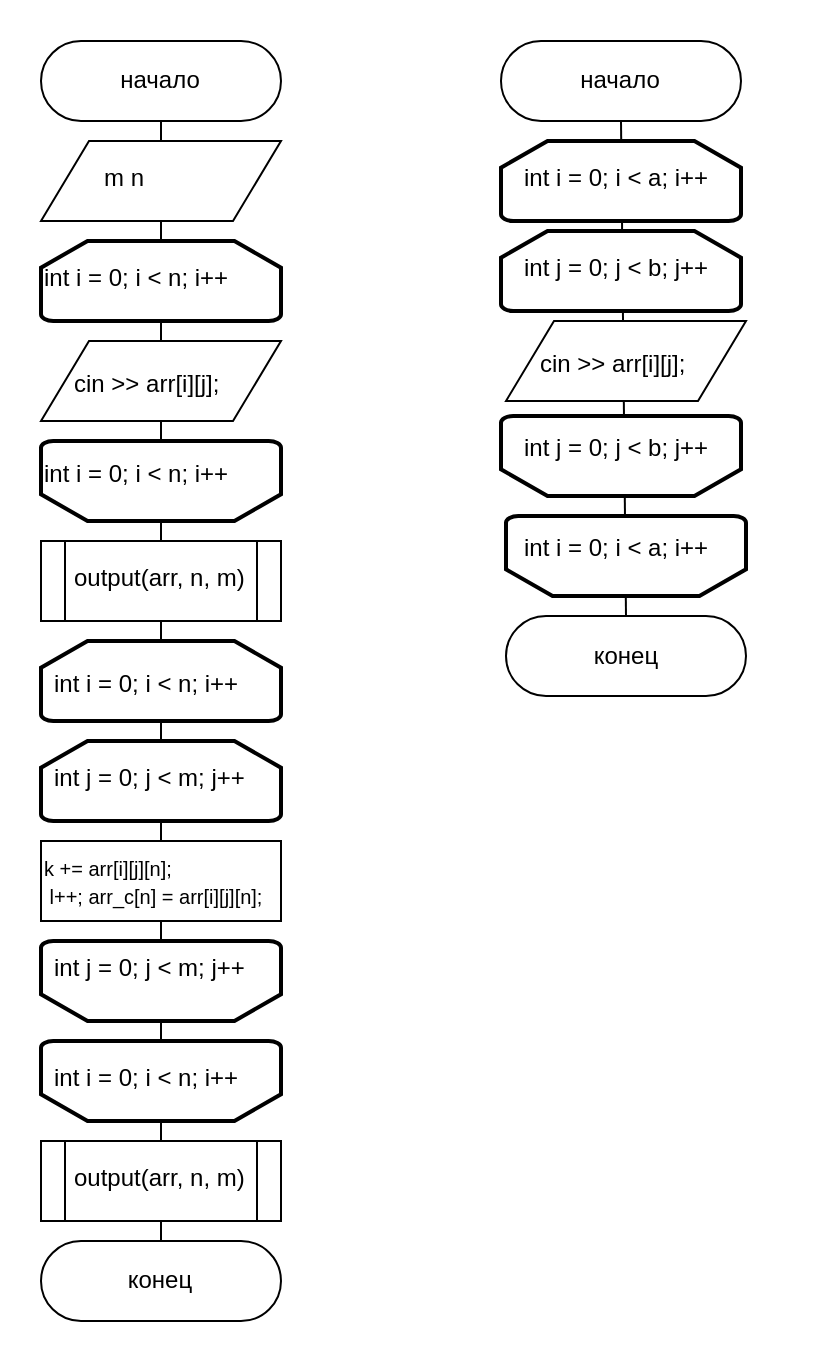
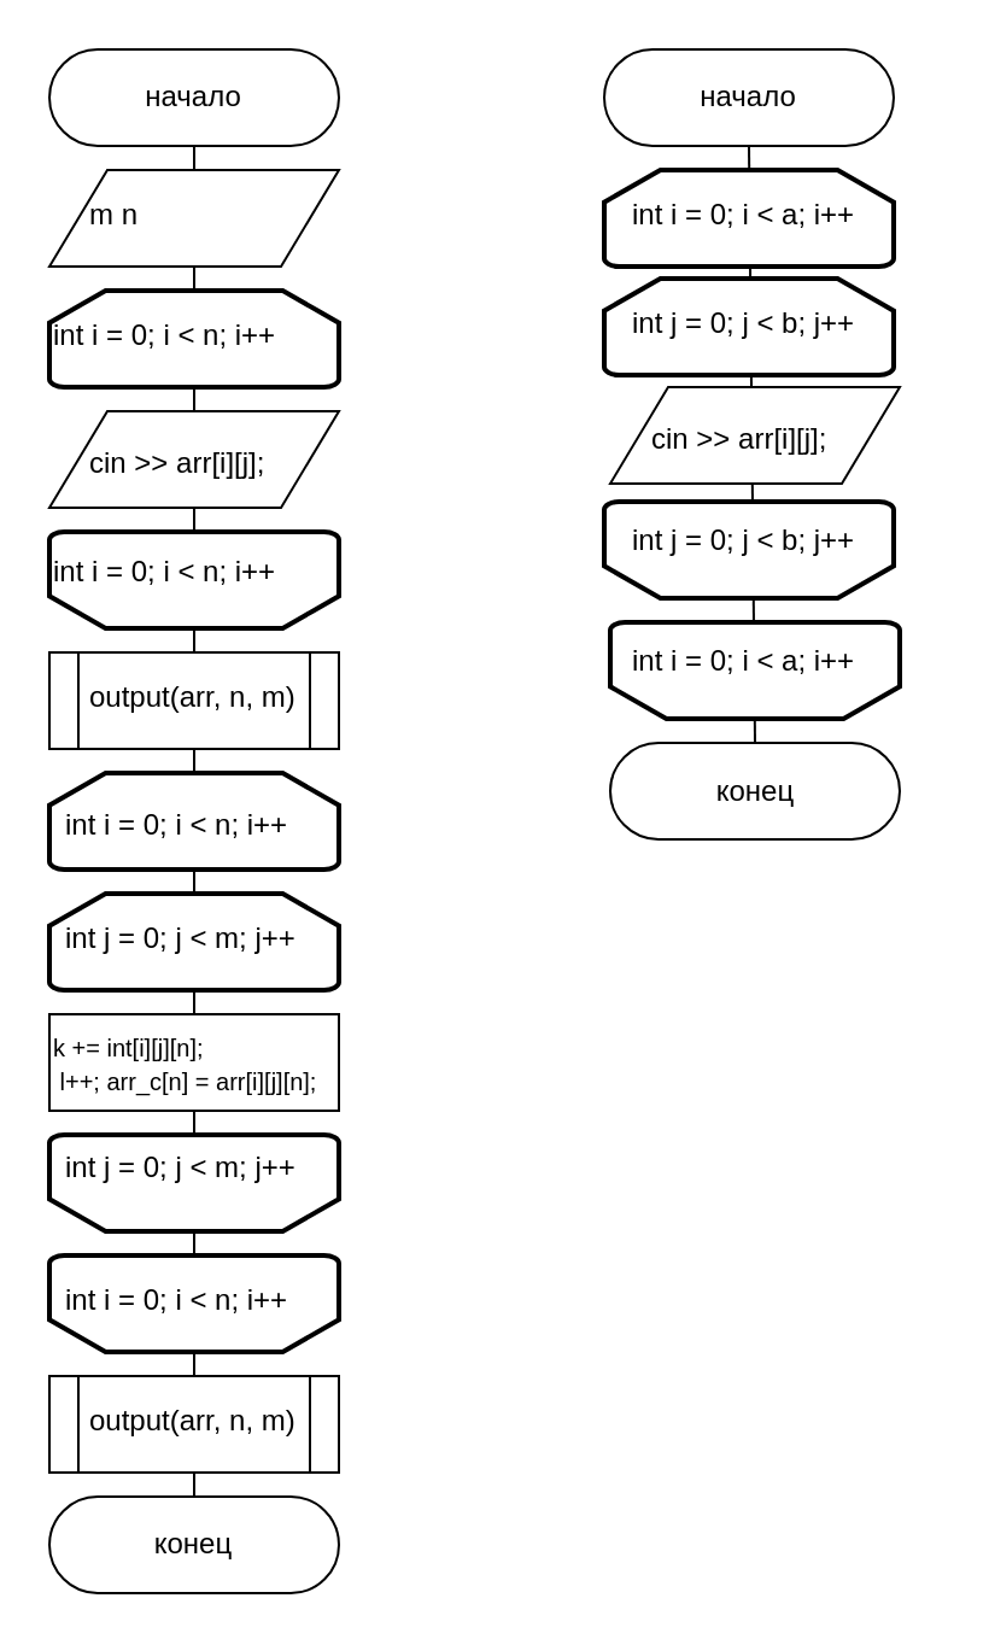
- <mxCell id="12" value="&lt;font style=&quot;font-size: 12px&quot;&gt;m n&lt;/font&gt;" style="text;html=1;" vertex="1" parent="1"><mxGeometry x="50" y="75" width="80" height="30" as="geometry" /></mxCell>
+ <mxCell id="12" value="&lt;font style=&quot;font-size: 12px&quot;&gt;m n&lt;/font&gt;" style="text;html=1;" vertex="1" parent="1"><mxGeometry x="35" y="75" width="80" height="30" as="geometry" /></mxCell>
- <mxCell id="39" value="&lt;font style=&quot;font-size: 10px&quot;&gt;k += arr[i][j][n];&lt;br&gt;&amp;nbsp;l++;&#09;&#09;&#09;&#09;arr_c[n] = arr[i][j][n];&lt;/font&gt;" style="text;html=1;" vertex="1" parent="1"><mxGeometry x="20" y="420" width="230" height="30" as="geometry" /></mxCell>
+ <mxCell id="39" value="&lt;font style=&quot;font-size: 10px&quot;&gt;k += int[i][j][n];&lt;br&gt;&amp;nbsp;l++;&#09;&#09;&#09;&#09;arr_c[n] = arr[i][j][n];&lt;/font&gt;" style="text;html=1;" vertex="1" parent="1"><mxGeometry x="20" y="420" width="230" height="30" as="geometry" /></mxCell>
